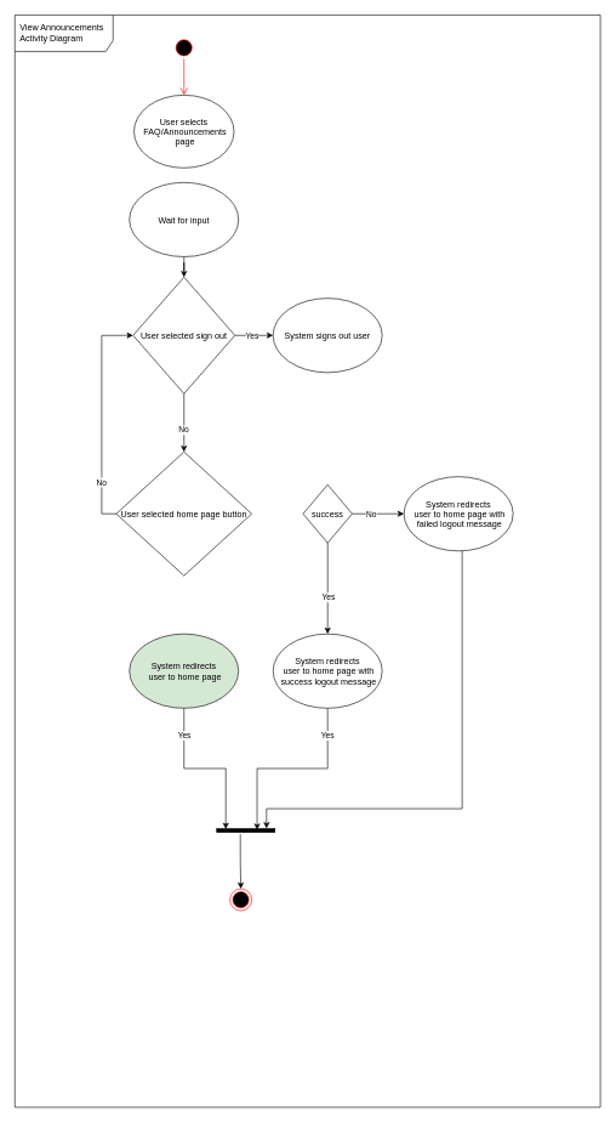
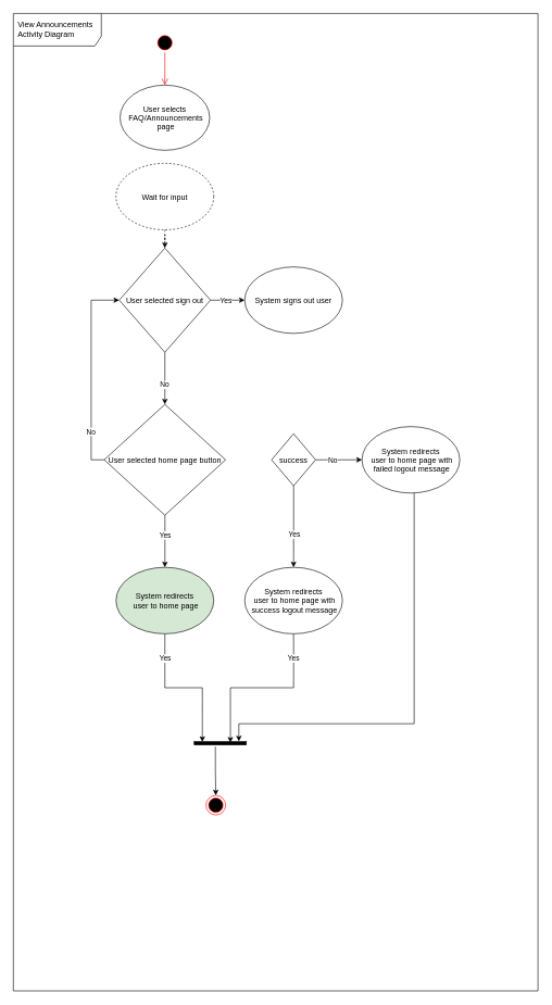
- <mxCell id="25" value="Wait for input" style="ellipse;" vertex="1" parent="1"><mxGeometry x="177.51" y="250" width="150" height="102" as="geometry" /></mxCell>
+ <mxCell id="25" value="Wait for input" style="ellipse;dashed=1;" vertex="1" parent="1"><mxGeometry x="177.51" y="250" width="150" height="102" as="geometry" /></mxCell>
- <mxCell id="24" value="" style="edgeStyle=orthogonalEdgeStyle;rounded=0;orthogonalLoop=1;jettySize=auto;html=1;" edge="1" parent="1" source="25" target="10"><mxGeometry relative="1" as="geometry" /></mxCell>
+ <mxCell id="24" value="" style="edgeStyle=orthogonalEdgeStyle;rounded=0;orthogonalLoop=1;jettySize=auto;html=1;dashed=1;" edge="1" parent="1" source="25" target="10"><mxGeometry relative="1" as="geometry" /></mxCell>
+ <mxCell id="16" style="edgeStyle=orthogonalEdgeStyle;rounded=0;orthogonalLoop=1;jettySize=auto;html=1;entryX=0.5;entryY=0;entryDx=0;entryDy=0;" edge="1" parent="1" source="18" target="26"><mxGeometry relative="1" as="geometry" /></mxCell>
+ <mxCell id="17" value="Yes" style="edgeLabel;html=1;align=center;verticalAlign=middle;resizable=0;points=[];" connectable="0" vertex="1" parent="16"><mxGeometry x="-0.225" relative="1" as="geometry"><mxPoint as="offset" /></mxGeometry></mxCell>
